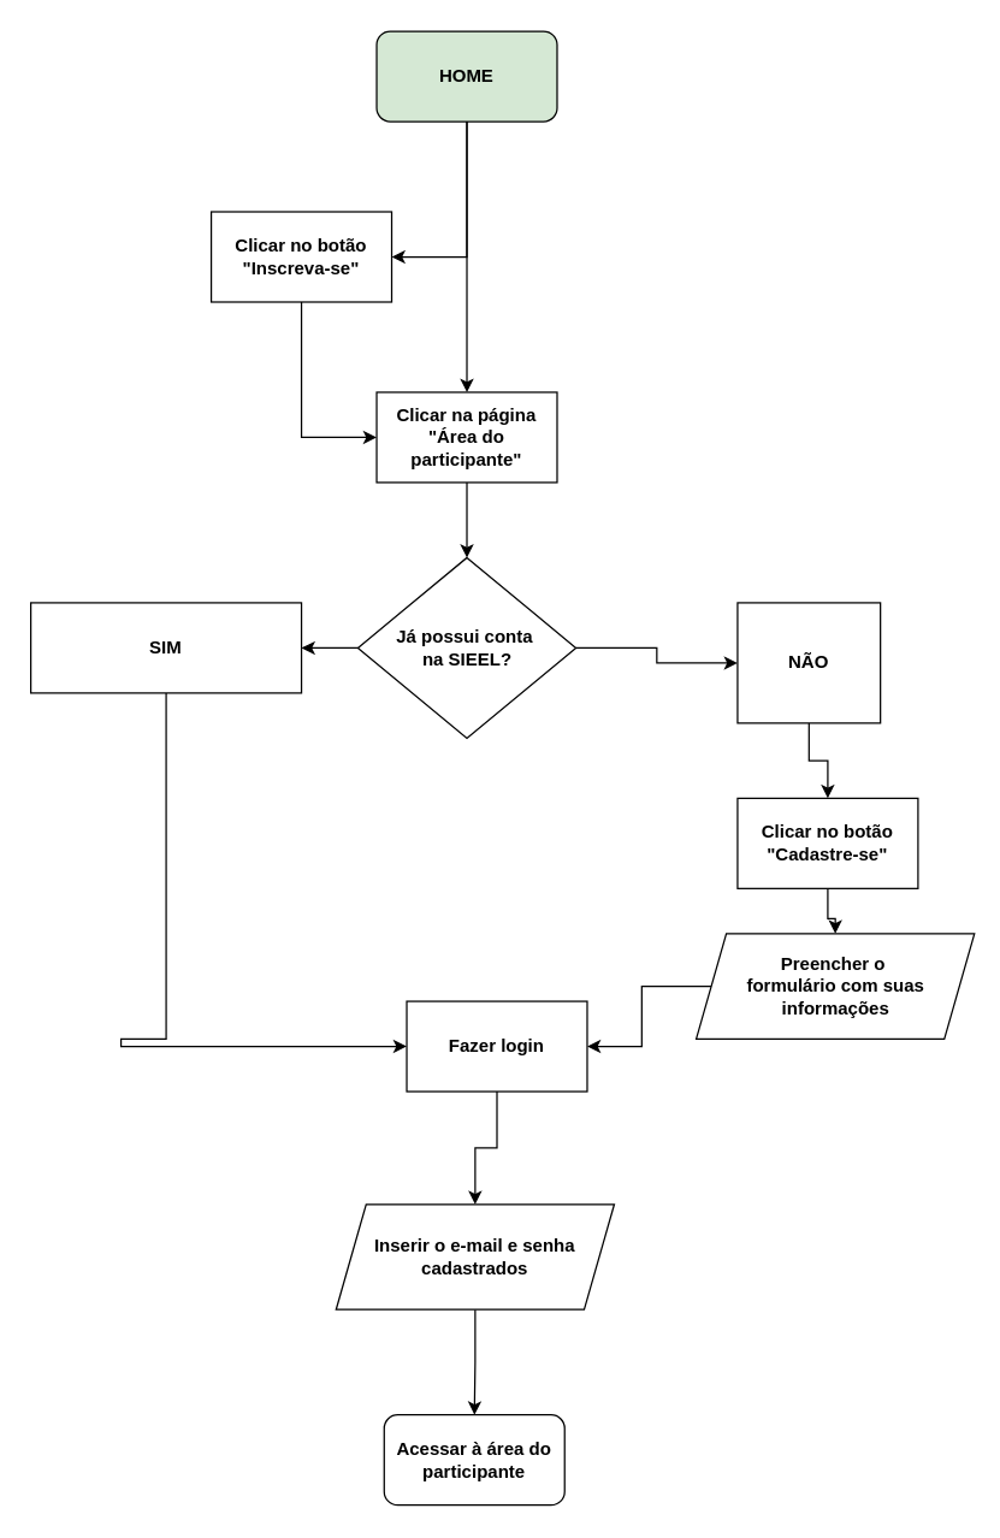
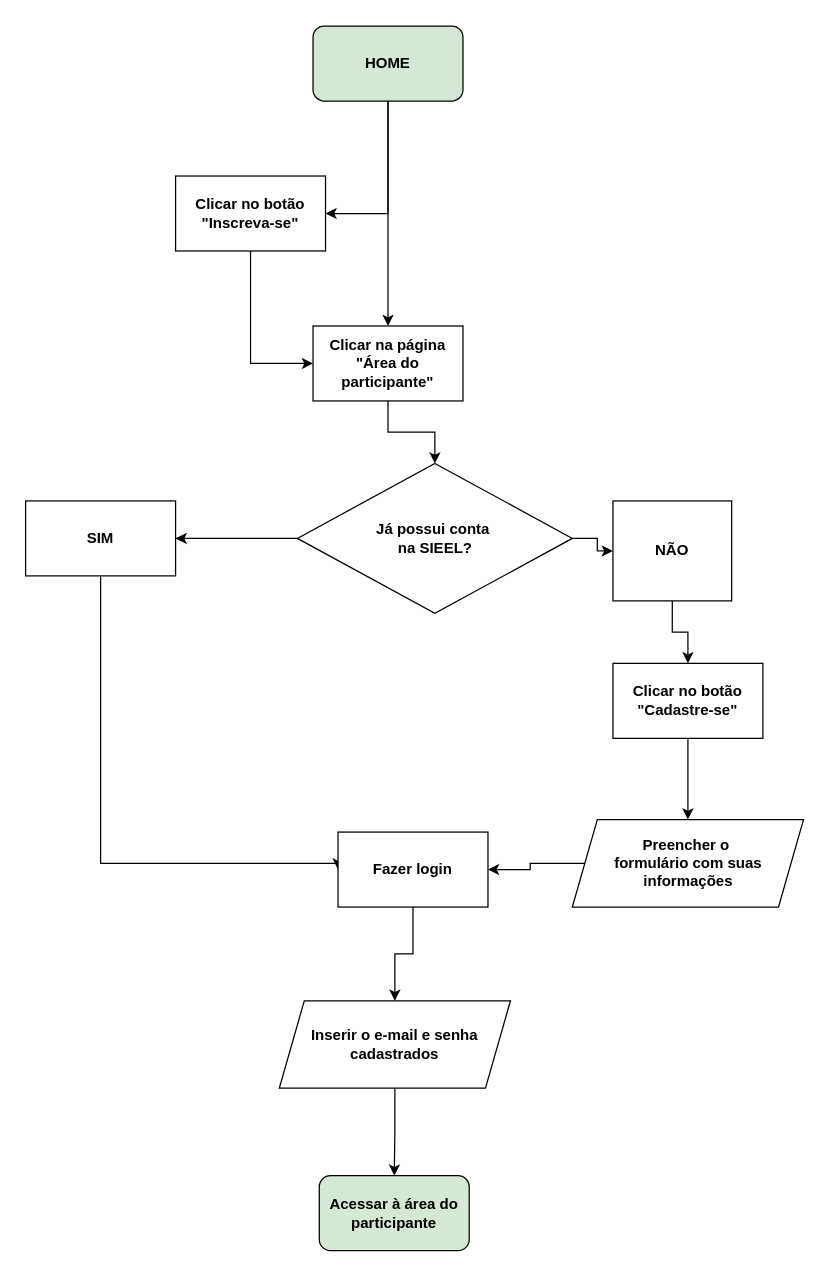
- <mxCell id="14" value="&lt;b&gt;SIM&lt;/b&gt;" style="whiteSpace=wrap;html=1;strokeColor=light-dark(#000000,#00FF00);" parent="1" vertex="1"><mxGeometry x="20" y="400" width="180" height="60" as="geometry" /></mxCell>
+ <mxCell id="14" value="&lt;b&gt;SIM&lt;/b&gt;" style="whiteSpace=wrap;html=1;strokeColor=light-dark(#000000,#00FF00);" parent="1" vertex="1"><mxGeometry x="20" y="400" width="120" height="60" as="geometry" /></mxCell>
- <mxCell id="12" value="&lt;div&gt;&lt;b&gt;Já possui conta&amp;nbsp;&lt;/b&gt;&lt;/div&gt;&lt;div&gt;&lt;b&gt;na SIEEL?&lt;/b&gt;&lt;/div&gt;" style="rhombus;whiteSpace=wrap;html=1;fillColor=default;strokeColor=light-dark(#000000,#00FF00);" parent="1" vertex="1"><mxGeometry x="237.5" y="370" width="145" height="120" as="geometry" /></mxCell>
+ <mxCell id="12" value="&lt;div&gt;&lt;b&gt;Já possui conta&amp;nbsp;&lt;/b&gt;&lt;/div&gt;&lt;div&gt;&lt;b&gt;na SIEEL?&lt;/b&gt;&lt;/div&gt;" style="rhombus;whiteSpace=wrap;html=1;fillColor=default;strokeColor=light-dark(#000000,#00FF00);" parent="1" vertex="1"><mxGeometry x="237.5" y="370" width="220" height="120" as="geometry" /></mxCell>
- <mxCell id="25" value="&lt;div align=&quot;center&quot;&gt;&lt;b&gt;Preencher o&amp;nbsp;&lt;/b&gt;&lt;/div&gt;&lt;div align=&quot;center&quot;&gt;&lt;b&gt;formulário com suas informações&lt;/b&gt;&lt;/div&gt;" style="shape=parallelogram;perimeter=parallelogramPerimeter;whiteSpace=wrap;html=1;fixedSize=1;strokeColor=light-dark(#000000,#00FF00);align=center;" parent="1" vertex="1"><mxGeometry x="462.5" y="620" width="185" height="70" as="geometry" /></mxCell>
+ <mxCell id="25" value="&lt;div align=&quot;center&quot;&gt;&lt;b&gt;Preencher o&amp;nbsp;&lt;/b&gt;&lt;/div&gt;&lt;div align=&quot;center&quot;&gt;&lt;b&gt;formulário com suas informações&lt;/b&gt;&lt;/div&gt;" style="shape=parallelogram;perimeter=parallelogramPerimeter;whiteSpace=wrap;html=1;fixedSize=1;strokeColor=light-dark(#000000,#00FF00);align=center;" parent="1" vertex="1"><mxGeometry x="457.5" y="655" width="185" height="70" as="geometry" /></mxCell>
- <mxCell id="22" value="&lt;b&gt;Acessar à área do participante&lt;/b&gt;" style="whiteSpace=wrap;html=1;strokeColor=light-dark(#000000,#00CC00);rounded=1;" parent="1" vertex="1"><mxGeometry x="255" y="940" width="120" height="60" as="geometry" /></mxCell>
+ <mxCell id="22" value="&lt;b&gt;Acessar à área do participante&lt;/b&gt;" style="whiteSpace=wrap;html=1;strokeColor=light-dark(#000000,#00CC00);rounded=1;fillColor=#d5e8d4;" parent="1" vertex="1"><mxGeometry x="255" y="940" width="120" height="60" as="geometry" /></mxCell>
